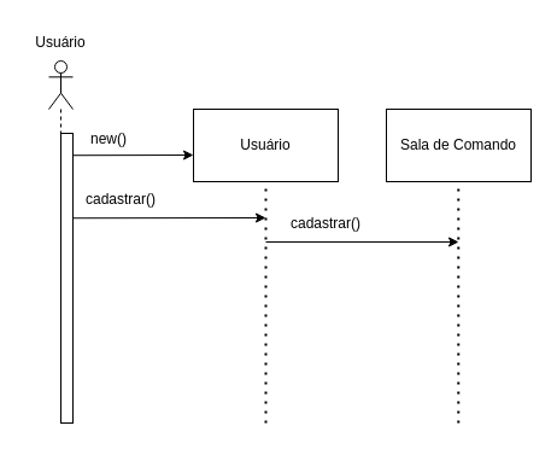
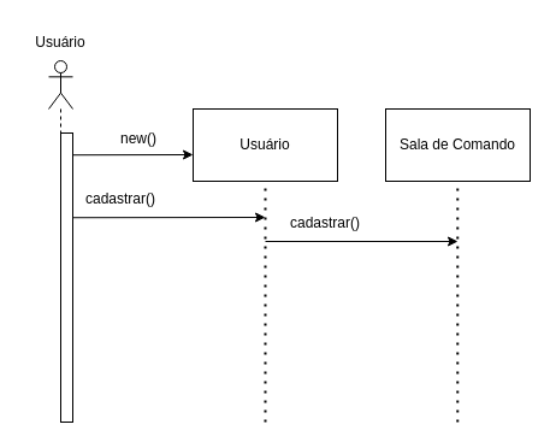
- <mxCell id="6" value="new()" style="text;html=1;strokeColor=none;fillColor=none;align=center;verticalAlign=middle;whiteSpace=wrap;rounded=0;" vertex="1" parent="1"><mxGeometry x="60" y="100" width="60" height="30" as="geometry" /></mxCell>
+ <mxCell id="6" value="new()" style="text;html=1;strokeColor=none;fillColor=none;align=center;verticalAlign=middle;whiteSpace=wrap;rounded=0;" vertex="1" parent="1"><mxGeometry x="85" y="100" width="60" height="30" as="geometry" /></mxCell>
